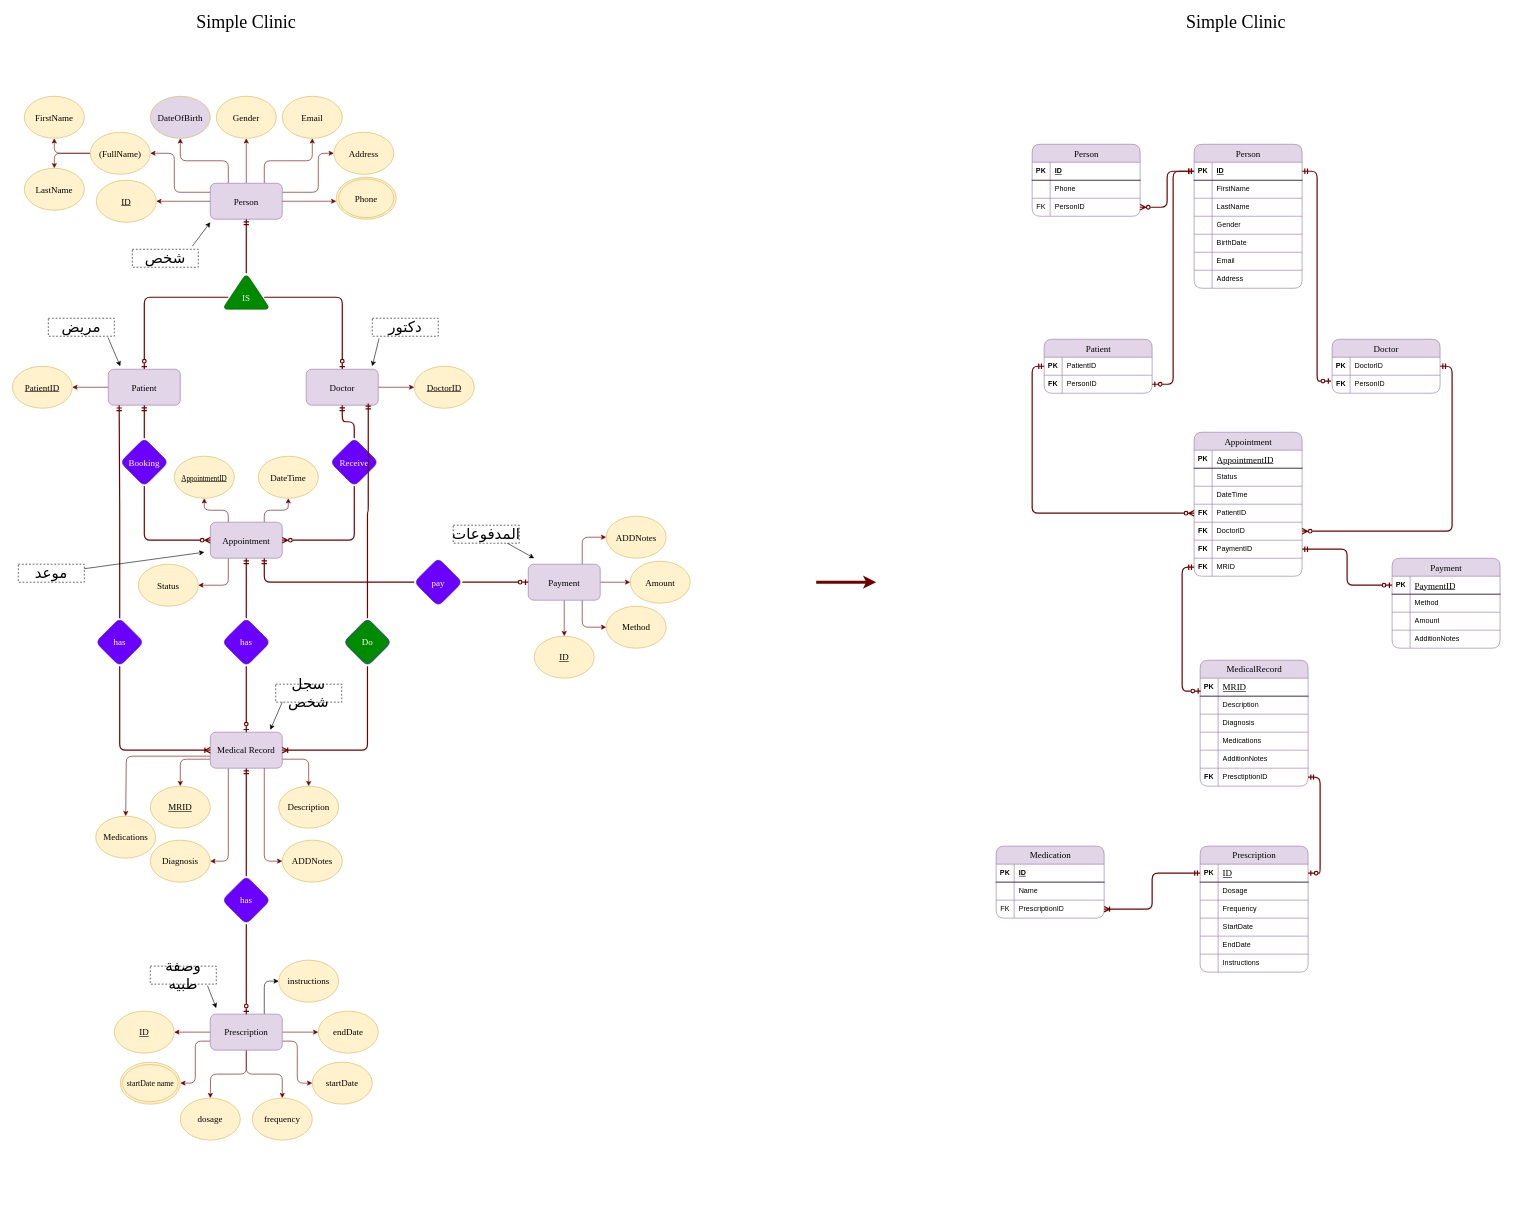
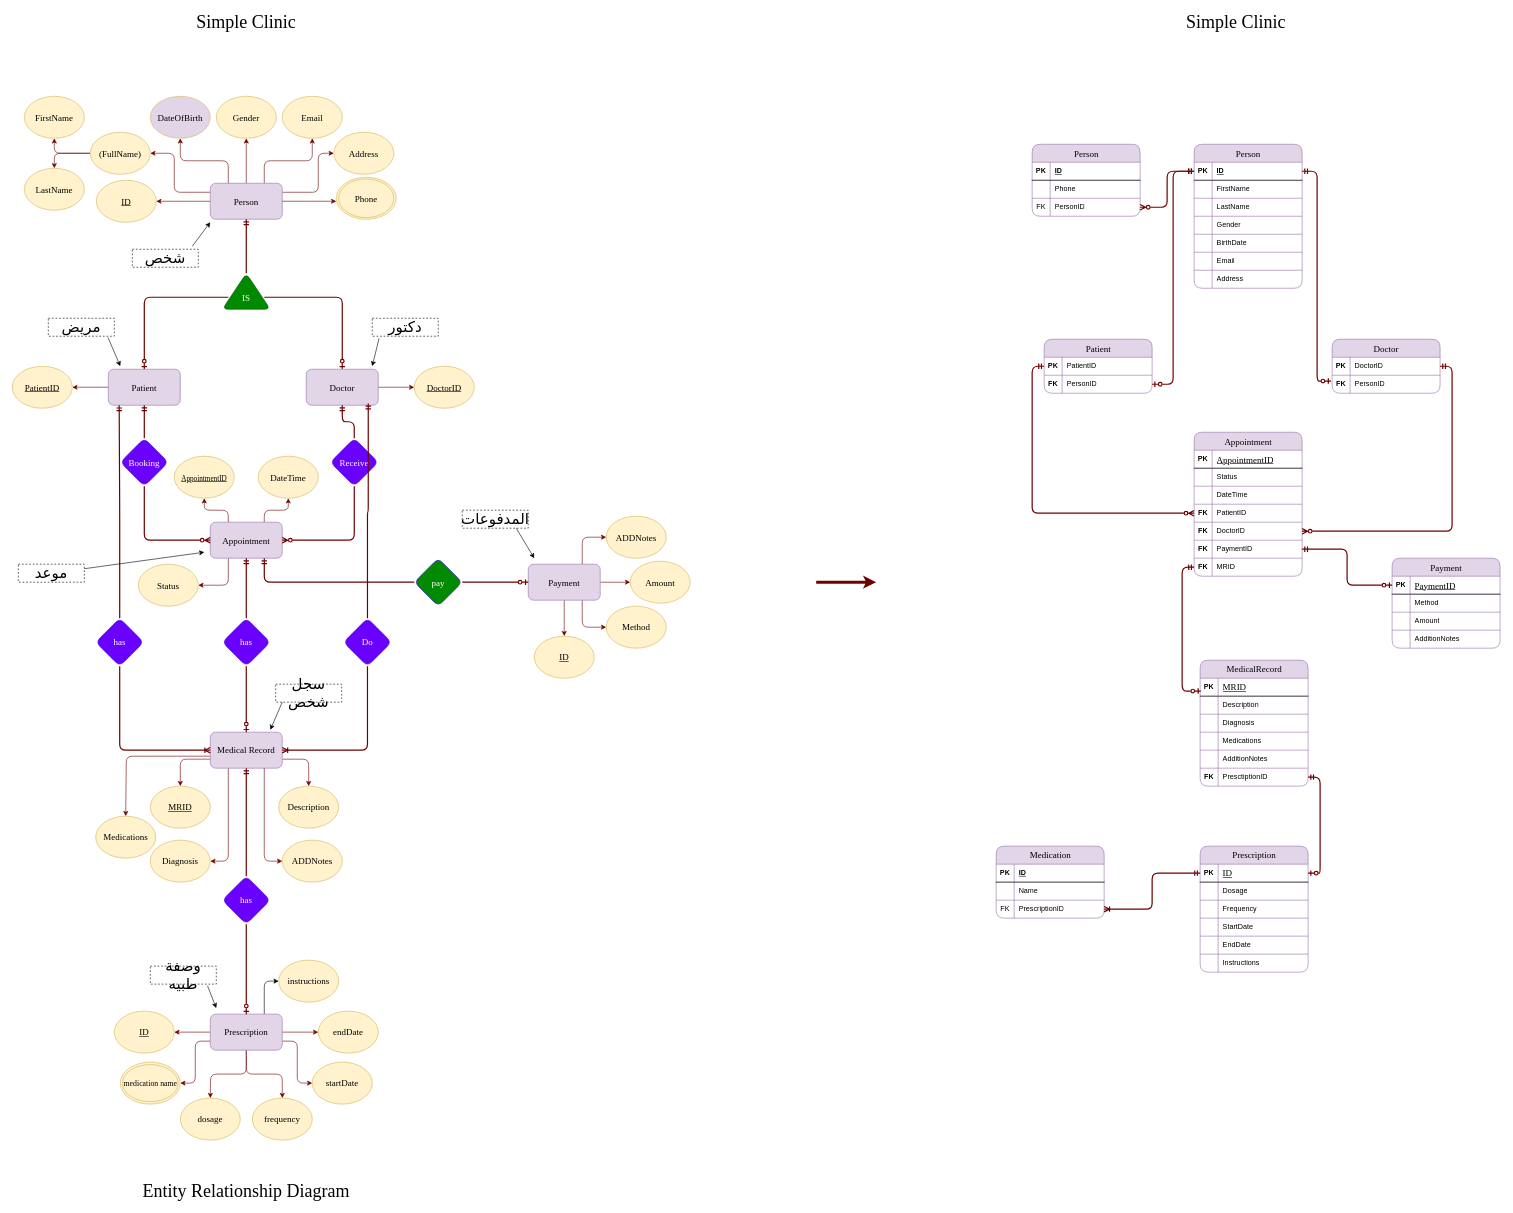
- <mxCell id="110" value="&lt;font style=&quot;font-size: 25px;&quot; face=&quot;Comic Sans MS&quot;&gt;المدفوعات&lt;/font&gt;" style="text;html=1;align=center;verticalAlign=middle;whiteSpace=wrap;rounded=0;dashed=1;strokeColor=default;" parent="1" vertex="1"><mxGeometry x="755" y="875" width="110" height="30" as="geometry" /></mxCell>
+ <mxCell id="110" value="&lt;font style=&quot;font-size: 25px;&quot; face=&quot;Comic Sans MS&quot;&gt;المدفوعات&lt;/font&gt;" style="text;html=1;align=center;verticalAlign=middle;whiteSpace=wrap;rounded=0;dashed=1;strokeColor=default;" parent="1" vertex="1"><mxGeometry x="770" y="850" width="110" height="30" as="geometry" /></mxCell>
- <mxCell id="92" value="pay" style="rhombus;whiteSpace=wrap;html=1;fontSize=15;fontFamily=Comic Sans MS;fillColor=#6a00ff;strokeColor=#3700CC;rounded=1;fontColor=#ffffff;" parent="1" vertex="1"><mxGeometry x="690" y="930" width="80" height="80" as="geometry" /></mxCell>
+ <mxCell id="92" value="pay" style="rhombus;whiteSpace=wrap;html=1;fontSize=15;fontFamily=Comic Sans MS;fillColor=#008a00;strokeColor=#3700CC;rounded=1;fontColor=#ffffff;" parent="1" vertex="1"><mxGeometry x="690" y="930" width="80" height="80" as="geometry" /></mxCell>
- <mxCell id="61" value="Do" style="rhombus;whiteSpace=wrap;html=1;fontSize=15;fontFamily=Comic Sans MS;fillColor=#008a00;strokeColor=#3700CC;rounded=1;fontColor=#ffffff;" parent="1" vertex="1"><mxGeometry x="572" y="1030" width="80" height="80" as="geometry" /></mxCell>
+ <mxCell id="61" value="Do" style="rhombus;whiteSpace=wrap;html=1;fontSize=15;fontFamily=Comic Sans MS;fillColor=#6a00ff;strokeColor=#3700CC;rounded=1;fontColor=#ffffff;" parent="1" vertex="1"><mxGeometry x="572" y="1030" width="80" height="80" as="geometry" /></mxCell>
- <mxCell id="79" value="&lt;font style=&quot;font-size: 13px;&quot;&gt;startDate name&lt;/font&gt;" style="ellipse;whiteSpace=wrap;html=1;rounded=1;fillColor=#fff2cc;strokeColor=#d6b656;fontSize=15;fontFamily=Comic Sans MS;" parent="1" vertex="1"><mxGeometry x="203.59" y="1774.07" width="92.81" height="61.87" as="geometry" /></mxCell>
+ <mxCell id="79" value="&lt;font style=&quot;font-size: 13px;&quot;&gt;medication name&lt;/font&gt;" style="ellipse;whiteSpace=wrap;html=1;rounded=1;fillColor=#fff2cc;strokeColor=#d6b656;fontSize=15;fontFamily=Comic Sans MS;" parent="1" vertex="1"><mxGeometry x="203.59" y="1774.07" width="92.81" height="61.87" as="geometry" /></mxCell>
+ <mxCell id="251" value="&lt;font style=&quot;font-size: 30px;&quot; face=&quot;Comic Sans MS&quot;&gt;Entity Relationship Diagram&lt;/font&gt;" style="text;html=1;align=center;verticalAlign=middle;whiteSpace=wrap;rounded=0;" parent="1" vertex="1"><mxGeometry x="210" y="1970" width="400" height="30" as="geometry" /></mxCell>
